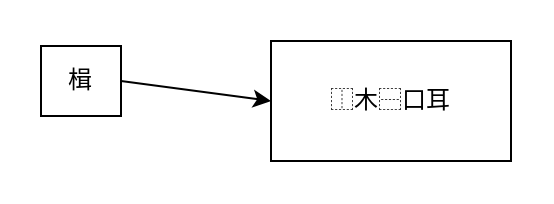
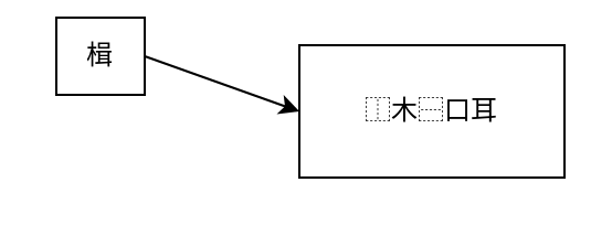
- <mxCell id="2" value="楫" style="rounded=0;whiteSpace=wrap;html=1;" vertex="1" parent="1"><mxGeometry x="20" y="22.5" width="40" height="35" as="geometry" /></mxCell>
+ <mxCell id="2" value="楫" style="rounded=0;whiteSpace=wrap;html=1;" vertex="1" parent="1"><mxGeometry x="25" y="7.5" width="40" height="35" as="geometry" /></mxCell>
